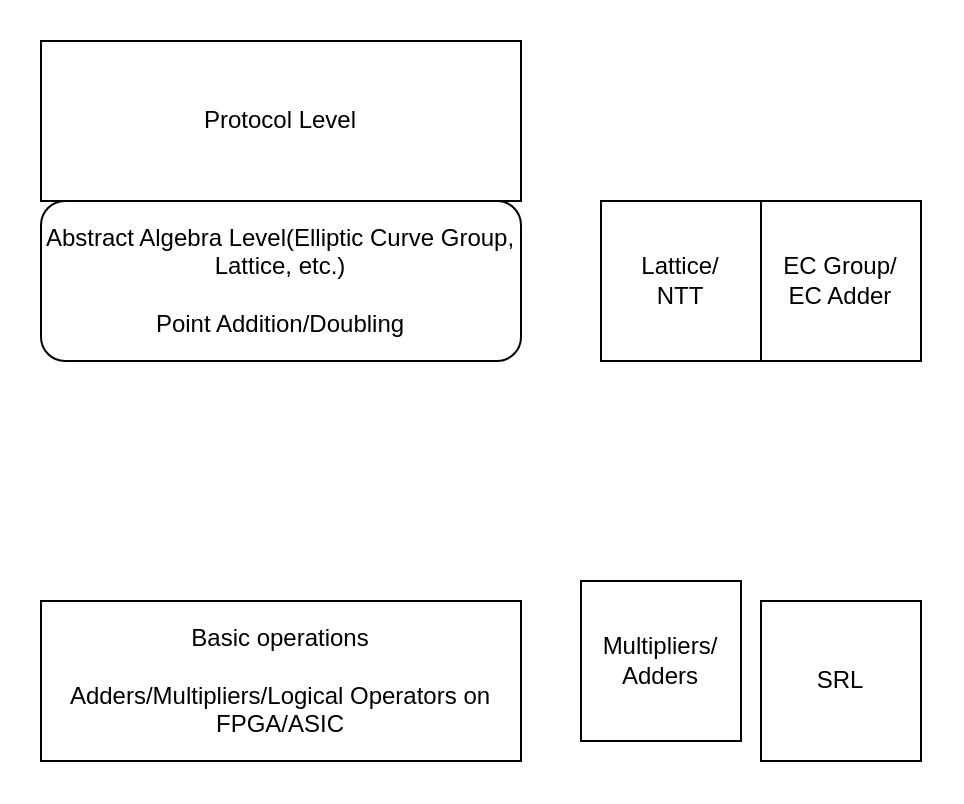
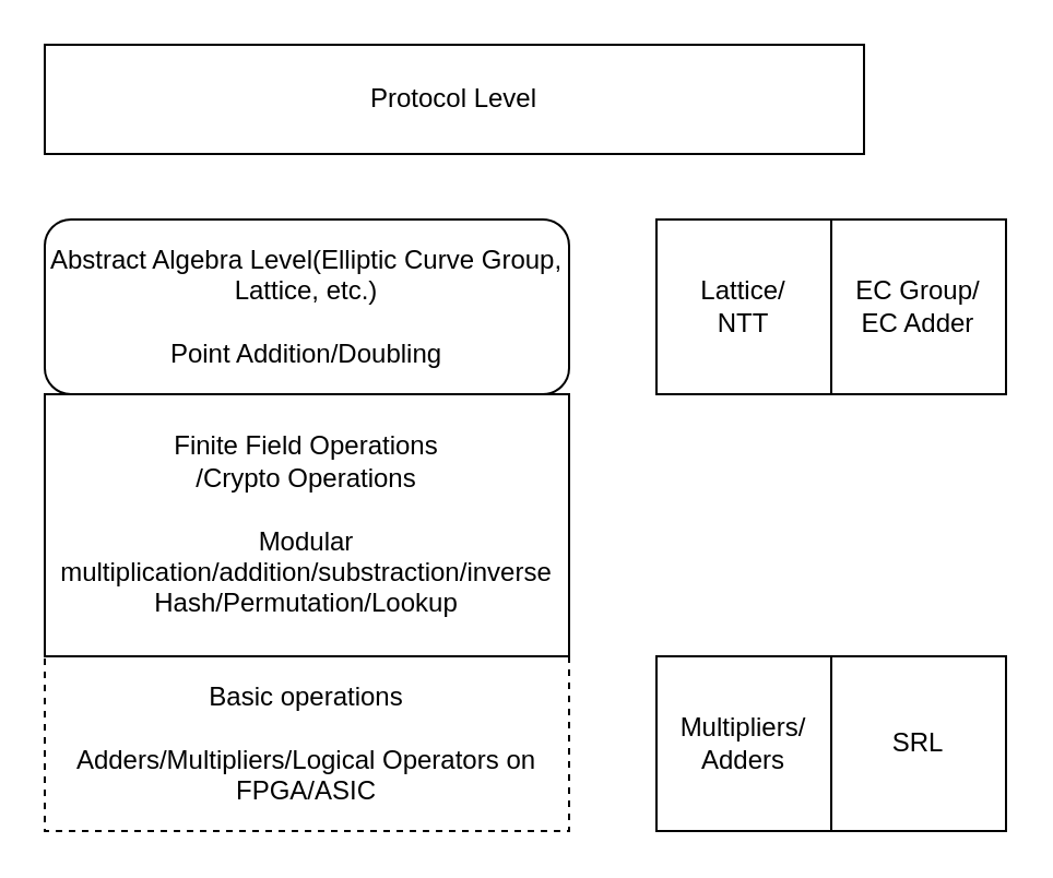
- <mxCell id="4" value="Protocol Level" style="rounded=0;whiteSpace=wrap;html=1;fillColor=none;" parent="1" vertex="1"><mxGeometry x="20" y="20" width="240" height="80" as="geometry" /></mxCell>
+ <mxCell id="4" value="Protocol Level" style="rounded=0;whiteSpace=wrap;html=1;fillColor=none;" parent="1" vertex="1"><mxGeometry x="20" y="20" width="375" height="50" as="geometry" /></mxCell>
+ <mxCell id="2" value="Finite Field Operations&lt;br&gt;/Crypto Operations&lt;br&gt;&lt;br&gt;Modular multiplication/addition/substraction/inverse&lt;br&gt;Hash/Permutation/Lookup" style="rounded=0;whiteSpace=wrap;html=1;fillColor=none;" parent="1" vertex="1"><mxGeometry x="20" y="180" width="240" height="120" as="geometry" /></mxCell>
- <mxCell id="6" value="Multipliers/&lt;br&gt;Adders" style="rounded=0;whiteSpace=wrap;html=1;fillColor=none;" parent="1" vertex="1"><mxGeometry x="290" y="290" width="80" height="80" as="geometry" /></mxCell>
+ <mxCell id="6" value="Multipliers/&lt;br&gt;Adders" style="rounded=0;whiteSpace=wrap;html=1;fillColor=none;" parent="1" vertex="1"><mxGeometry x="300" y="300" width="80" height="80" as="geometry" /></mxCell>
- <mxCell id="5" value="Basic operations&lt;br&gt;&lt;br&gt;Adders/Multipliers/Logical Operators on FPGA/ASIC" style="rounded=0;whiteSpace=wrap;html=1;fillColor=none;" parent="1" vertex="1"><mxGeometry x="20" y="300" width="240" height="80" as="geometry" /></mxCell>
+ <mxCell id="5" value="Basic operations&lt;br&gt;&lt;br&gt;Adders/Multipliers/Logical Operators on FPGA/ASIC" style="rounded=0;whiteSpace=wrap;html=1;fillColor=none;dashed=1;" parent="1" vertex="1"><mxGeometry x="20" y="300" width="240" height="80" as="geometry" /></mxCell>
